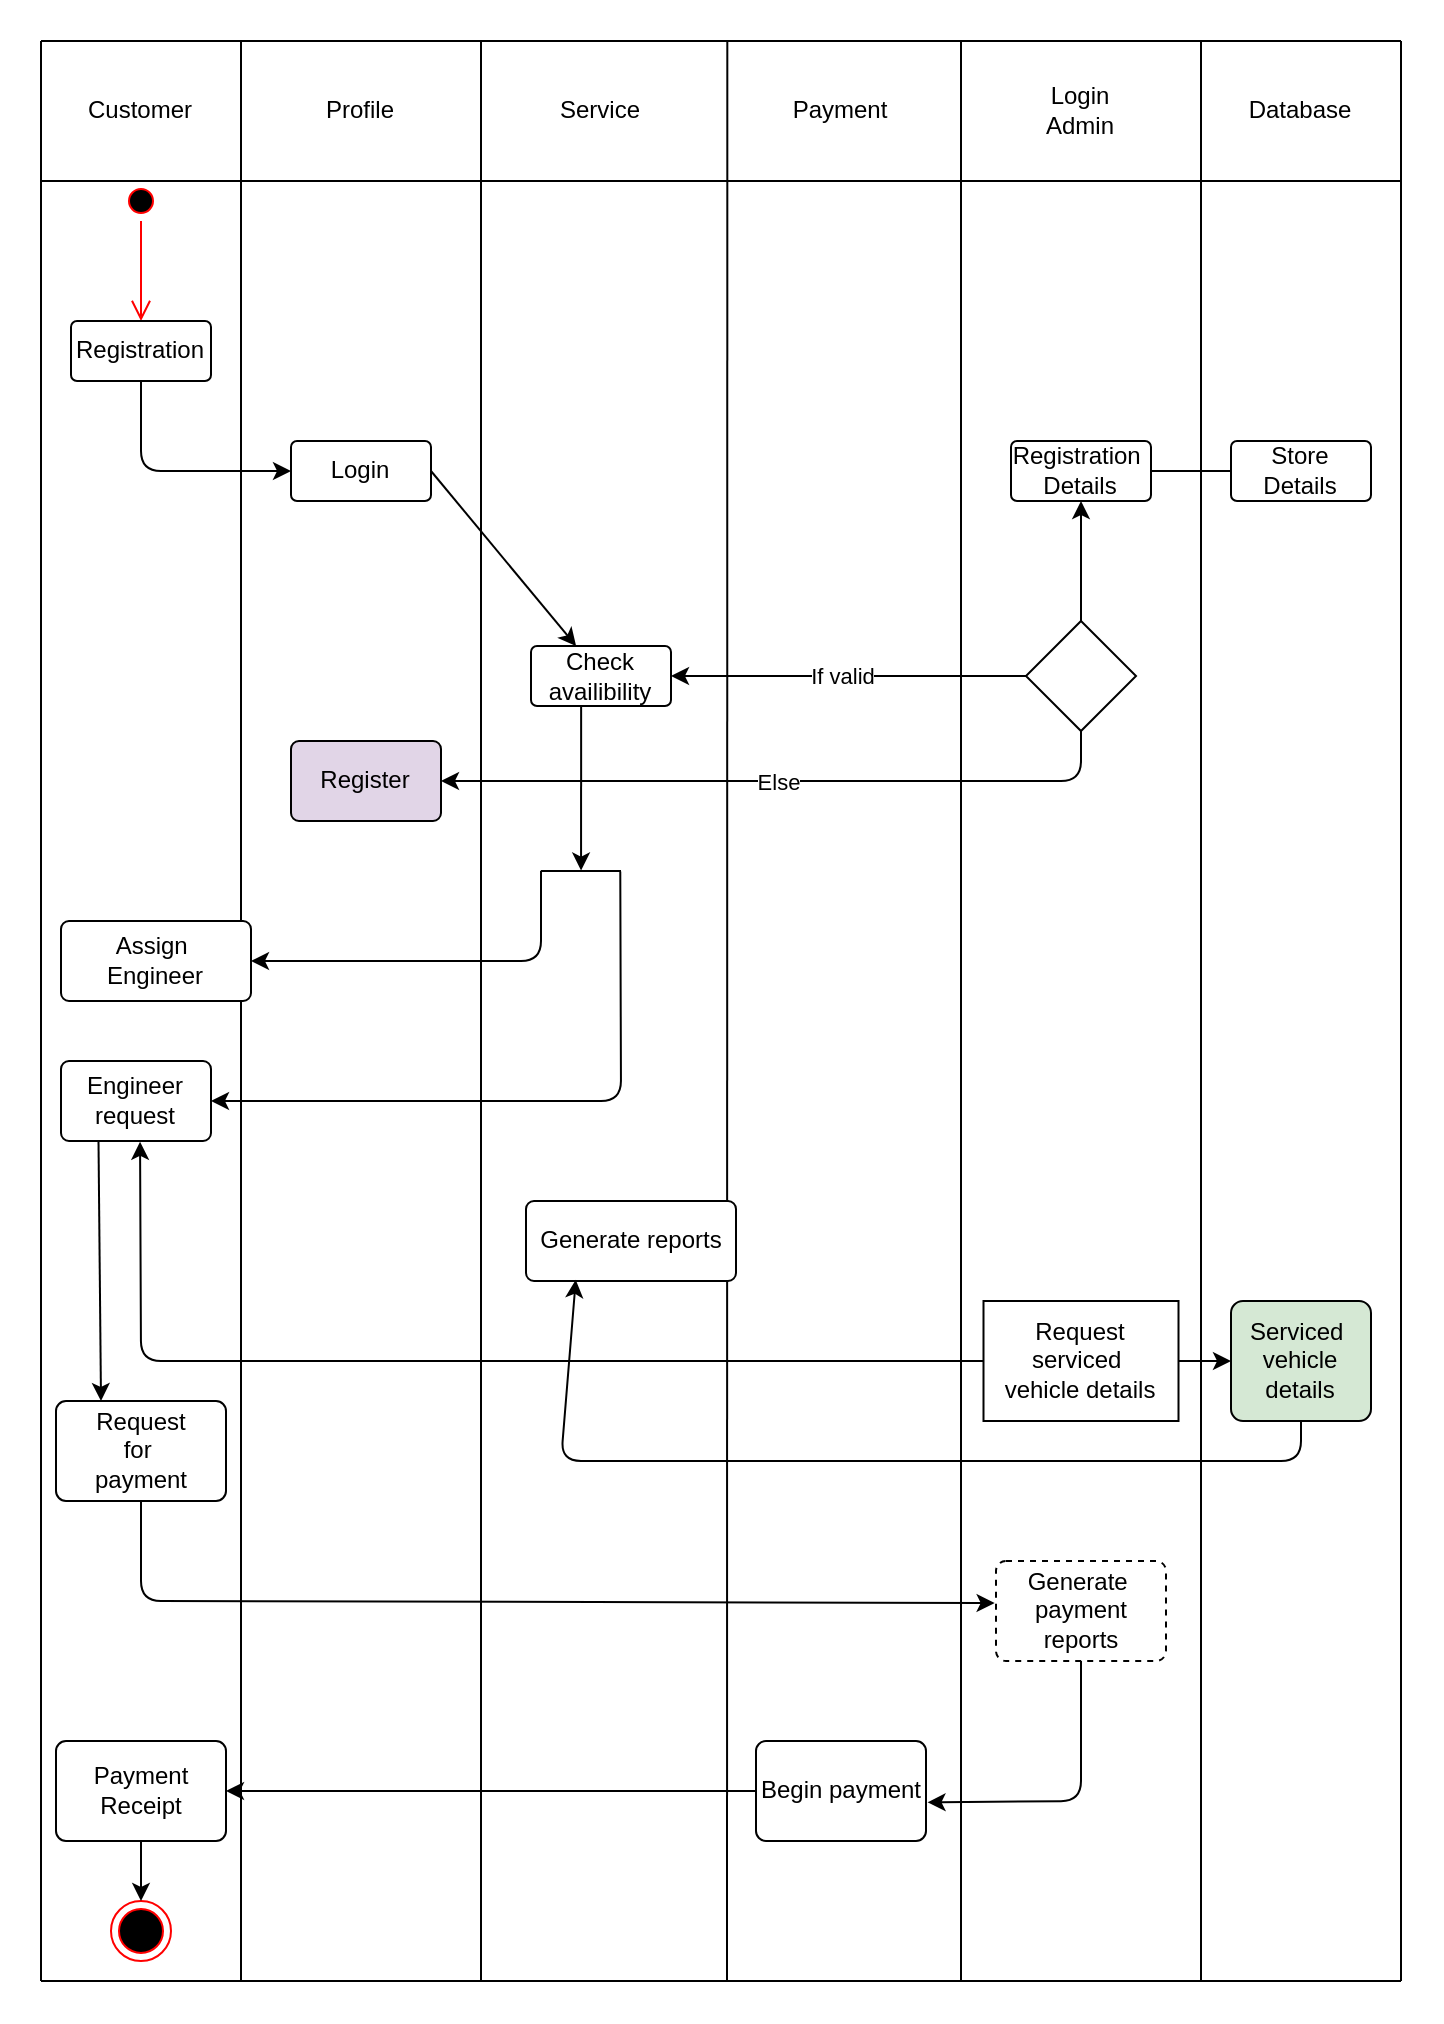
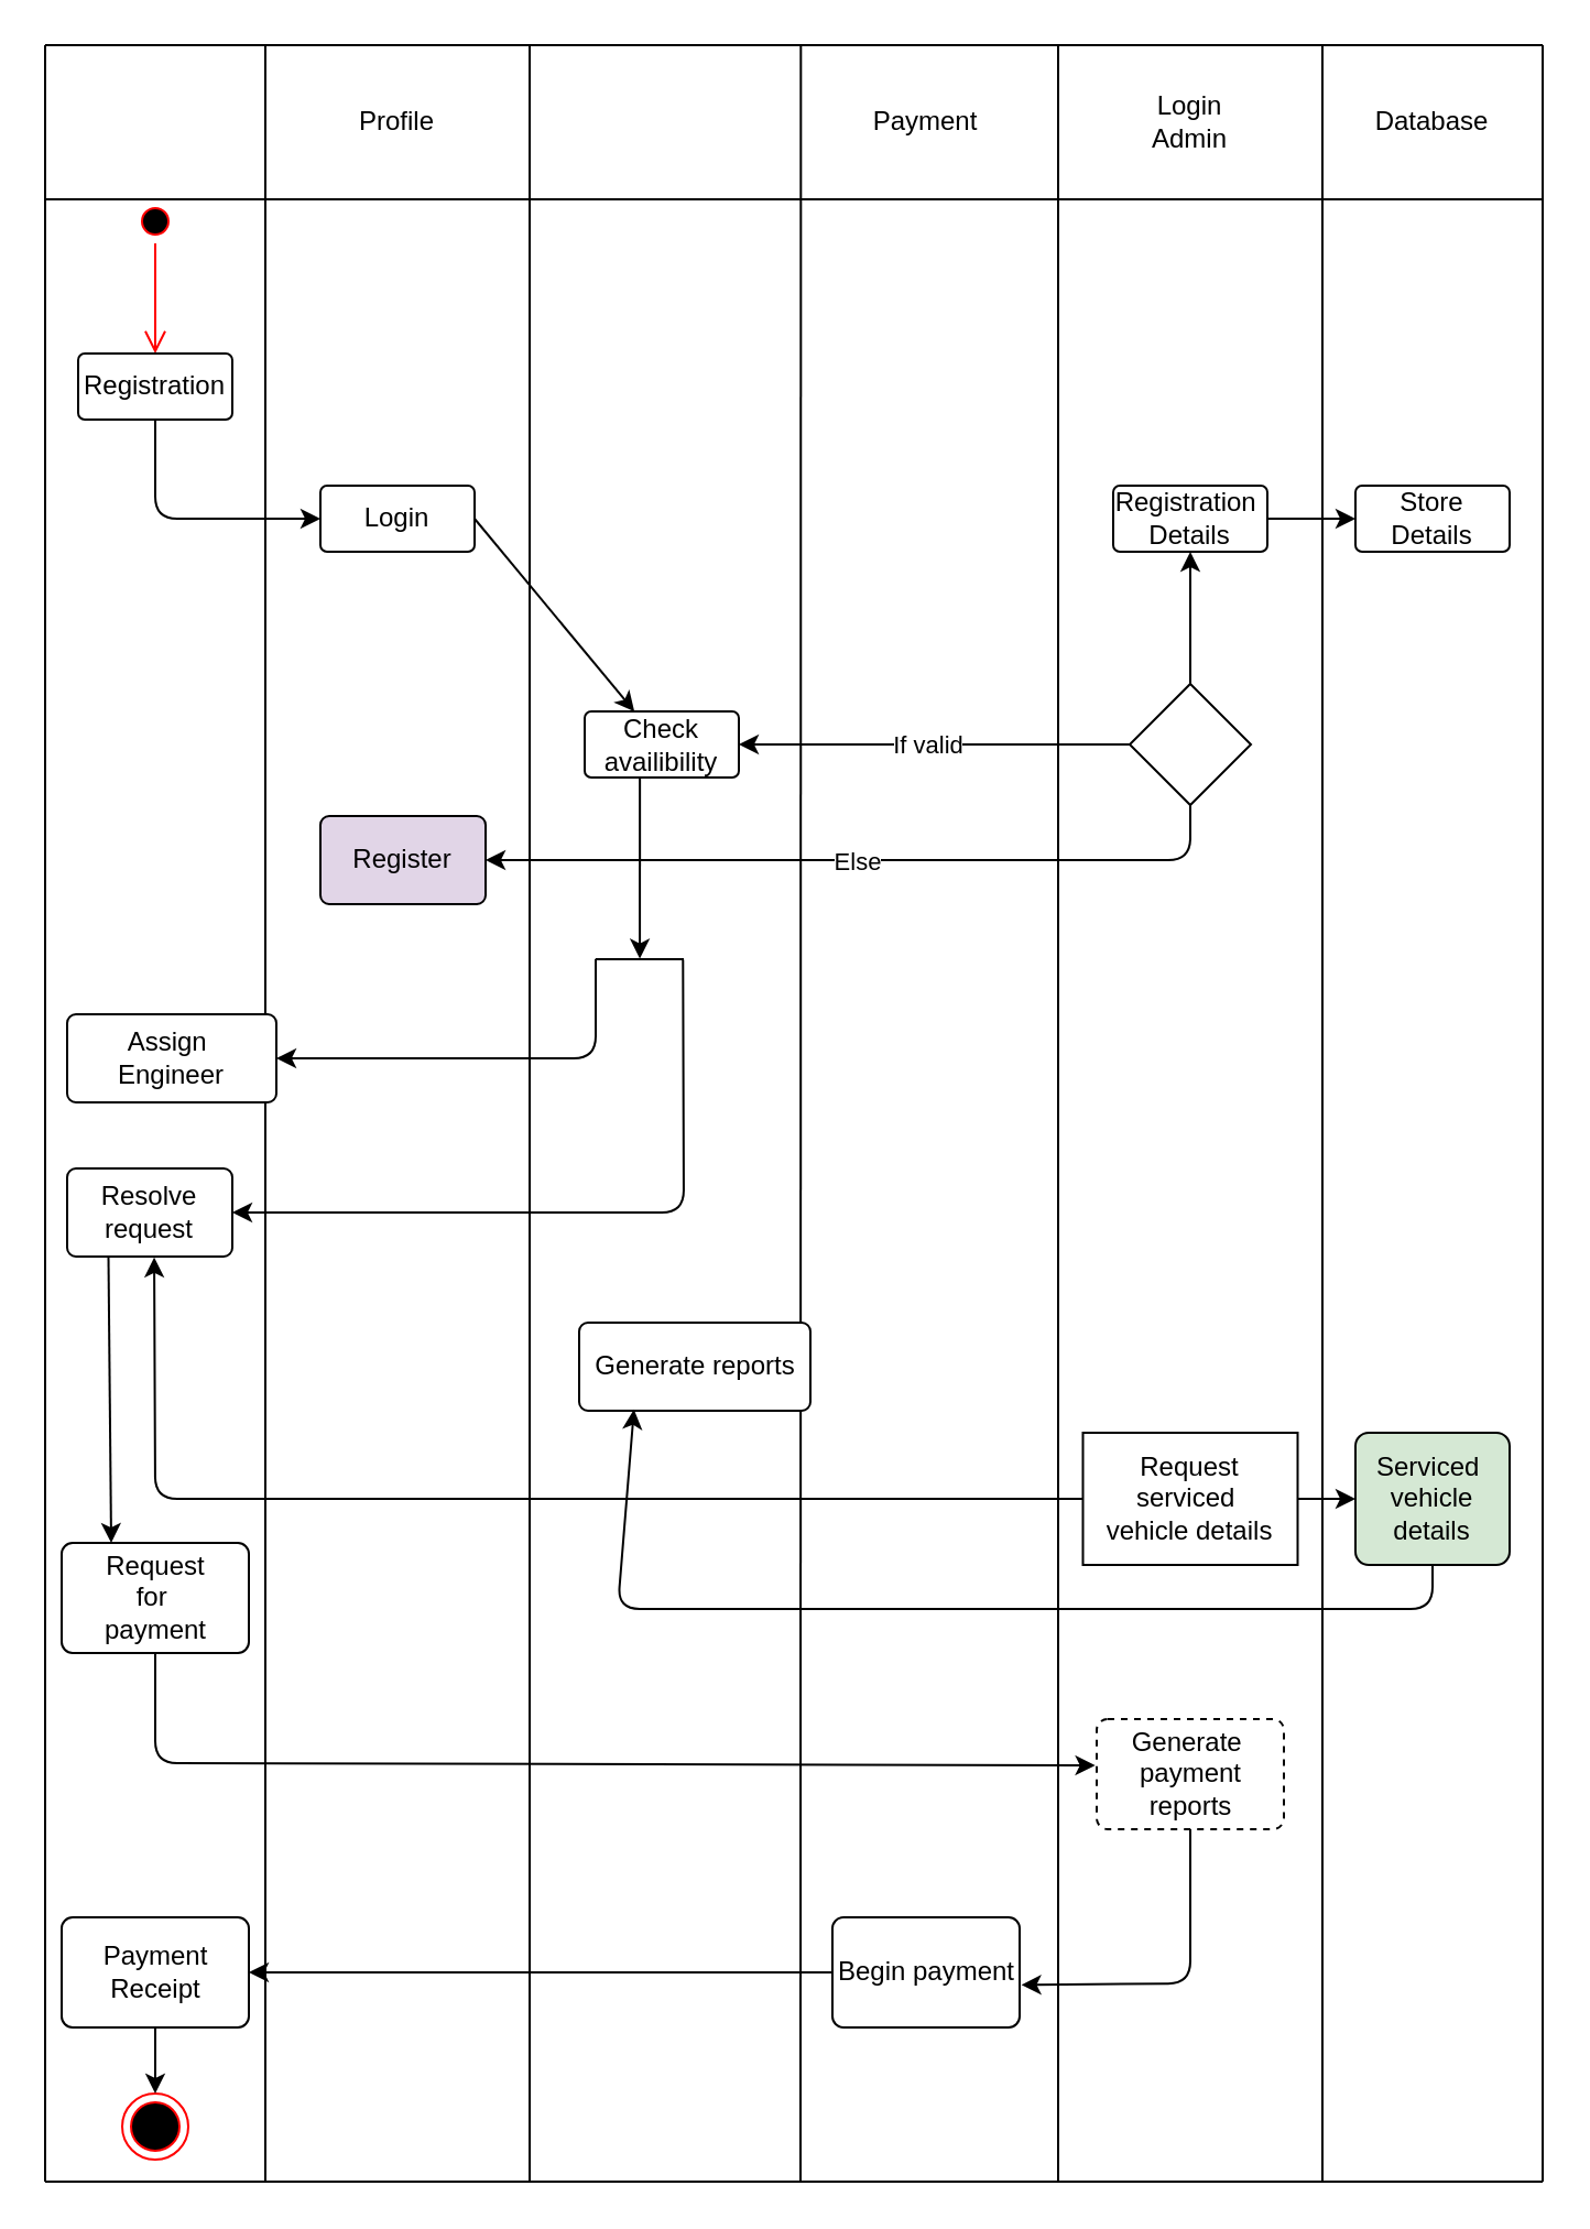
- <mxCell id="3" value="Customer" style="text;html=1;strokeColor=none;fillColor=none;align=center;verticalAlign=middle;whiteSpace=wrap;rounded=0;" vertex="1" parent="1"><mxGeometry x="40" y="40" width="60" height="30" as="geometry" /></mxCell>
- <mxCell id="5" value="Service" style="text;html=1;strokeColor=none;fillColor=none;align=center;verticalAlign=middle;whiteSpace=wrap;rounded=0;" vertex="1" parent="1"><mxGeometry x="270" y="40" width="60" height="30" as="geometry" /></mxCell>
- <mxCell id="26" value="" style="endArrow=none;html=1;rounded=1;entryX=0;entryY=0.5;entryDx=0;entryDy=0;exitX=1;exitY=0.5;exitDx=0;exitDy=0;" edge="1" parent="1" source="22" target="25"><mxGeometry width="50" height="50" relative="1" as="geometry"><mxPoint x="570" y="235" as="sourcePoint" /><mxPoint x="360" y="200" as="targetPoint" /></mxGeometry></mxCell>
+ <mxCell id="26" value="" style="endArrow=classic;html=1;rounded=1;entryX=0;entryY=0.5;entryDx=0;entryDy=0;exitX=1;exitY=0.5;exitDx=0;exitDy=0;" edge="1" parent="1" source="22" target="25"><mxGeometry width="50" height="50" relative="1" as="geometry"><mxPoint x="570" y="235" as="sourcePoint" /><mxPoint x="360" y="200" as="targetPoint" /></mxGeometry></mxCell>
- <mxCell id="39" value="Engineer request" style="rounded=1;arcSize=10;whiteSpace=wrap;html=1;align=center;" vertex="1" parent="1"><mxGeometry x="30" y="530" width="75" height="40" as="geometry" /></mxCell>
+ <mxCell id="39" value="Resolve request" style="rounded=1;arcSize=10;whiteSpace=wrap;html=1;align=center;" vertex="1" parent="1"><mxGeometry x="30" y="530" width="75" height="40" as="geometry" /></mxCell>
